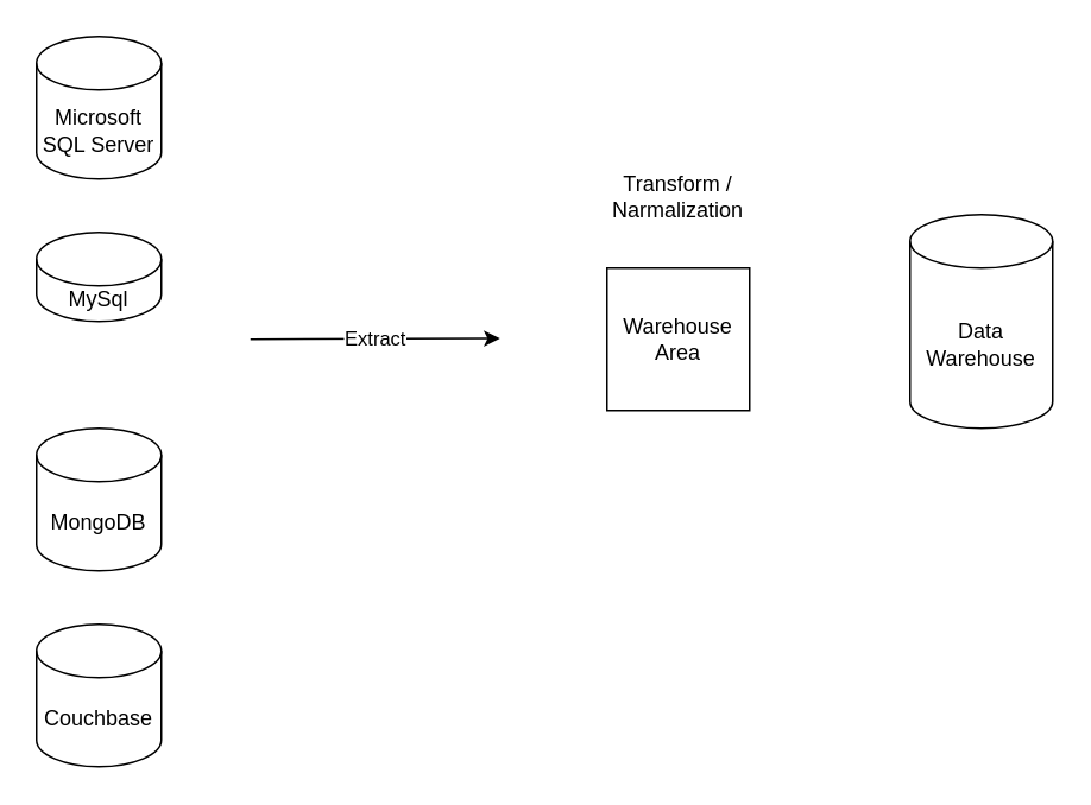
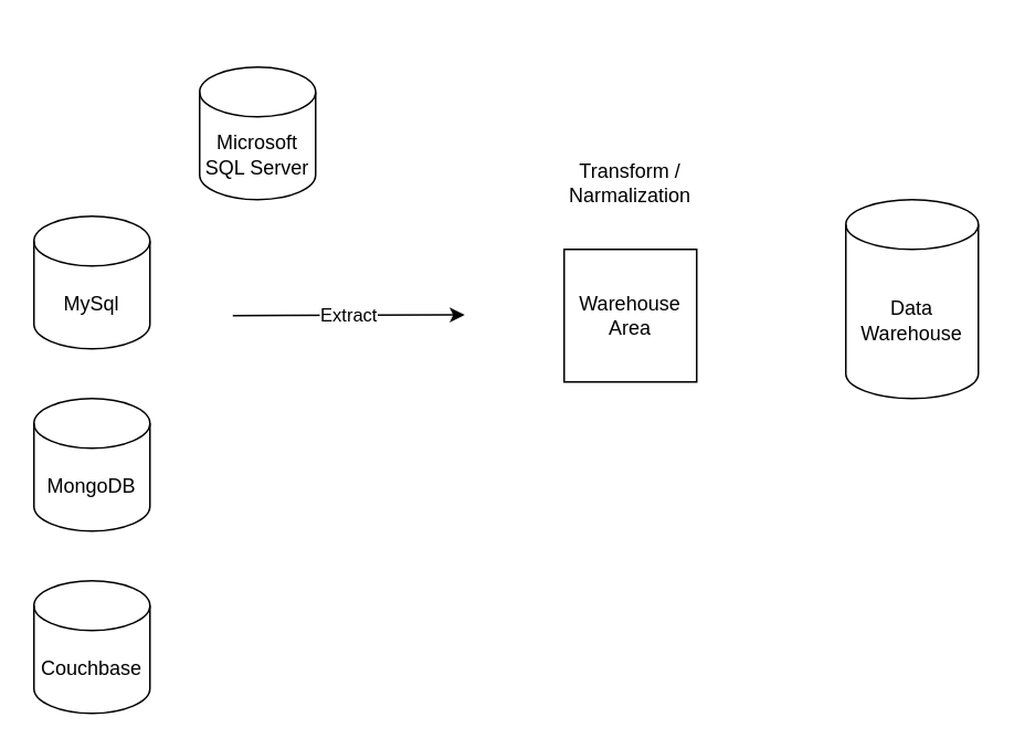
- <mxCell id="2" value="Microsoft SQL Server" style="shape=cylinder3;whiteSpace=wrap;html=1;boundedLbl=1;backgroundOutline=1;size=15;" vertex="1" parent="1"><mxGeometry x="20" y="20" width="70" height="80" as="geometry" /></mxCell>
+ <mxCell id="2" value="Microsoft SQL Server" style="shape=cylinder3;whiteSpace=wrap;html=1;boundedLbl=1;backgroundOutline=1;size=15;" vertex="1" parent="1"><mxGeometry x="120" y="40" width="70" height="80" as="geometry" /></mxCell>
- <mxCell id="3" value="MySql" style="shape=cylinder3;whiteSpace=wrap;html=1;boundedLbl=1;backgroundOutline=1;size=15;" vertex="1" parent="1"><mxGeometry x="20" y="130" width="70" height="50" as="geometry" /></mxCell>
+ <mxCell id="3" value="MySql" style="shape=cylinder3;whiteSpace=wrap;html=1;boundedLbl=1;backgroundOutline=1;size=15;" vertex="1" parent="1"><mxGeometry x="20" y="130" width="70" height="80" as="geometry" /></mxCell>
